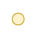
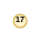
+ <mxCell id="4" value="17" style="text;html=1;strokeColor=none;fillColor=none;align=center;verticalAlign=middle;whiteSpace=wrap;rounded=0;fontStyle=1" parent="2" vertex="1"><mxGeometry width="20" height="20" as="geometry" /></mxCell>
